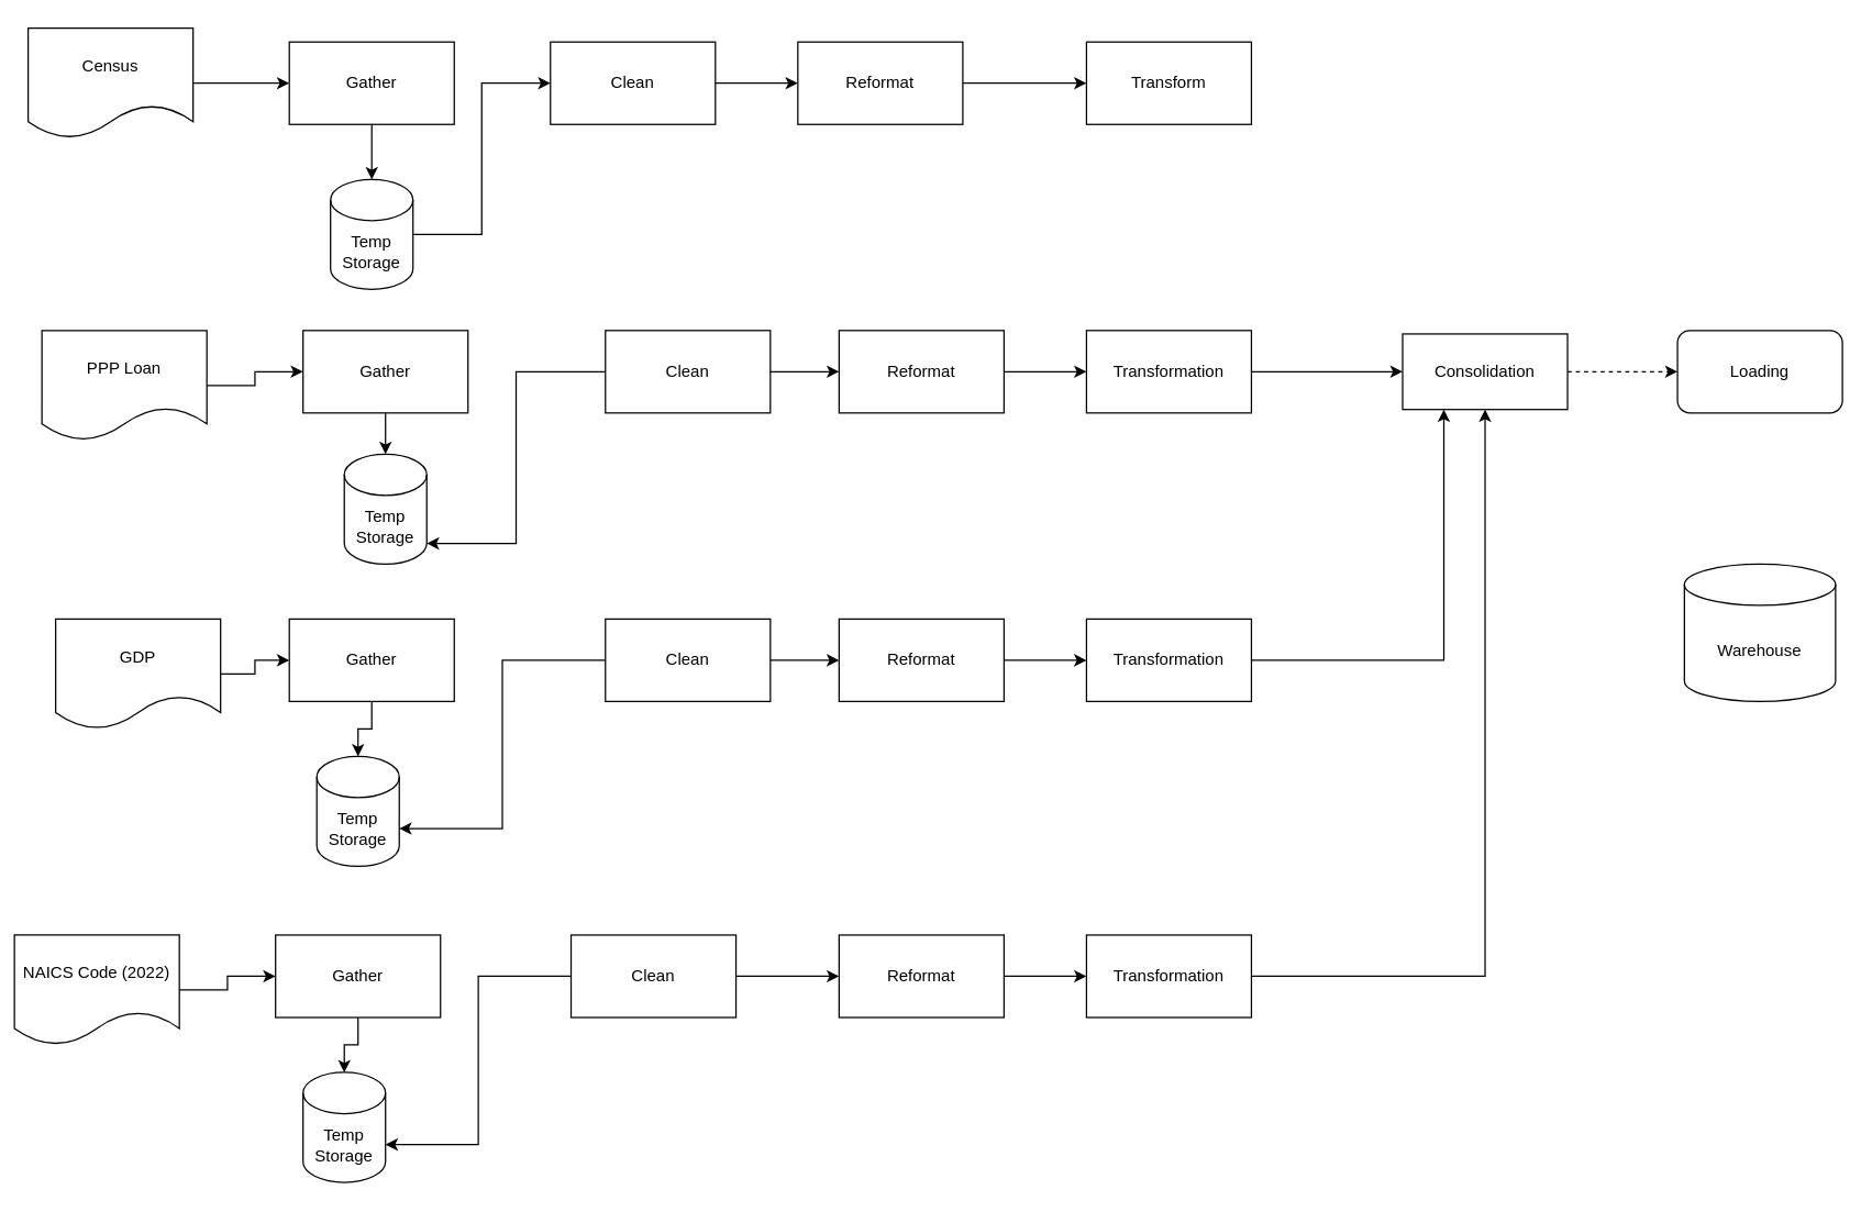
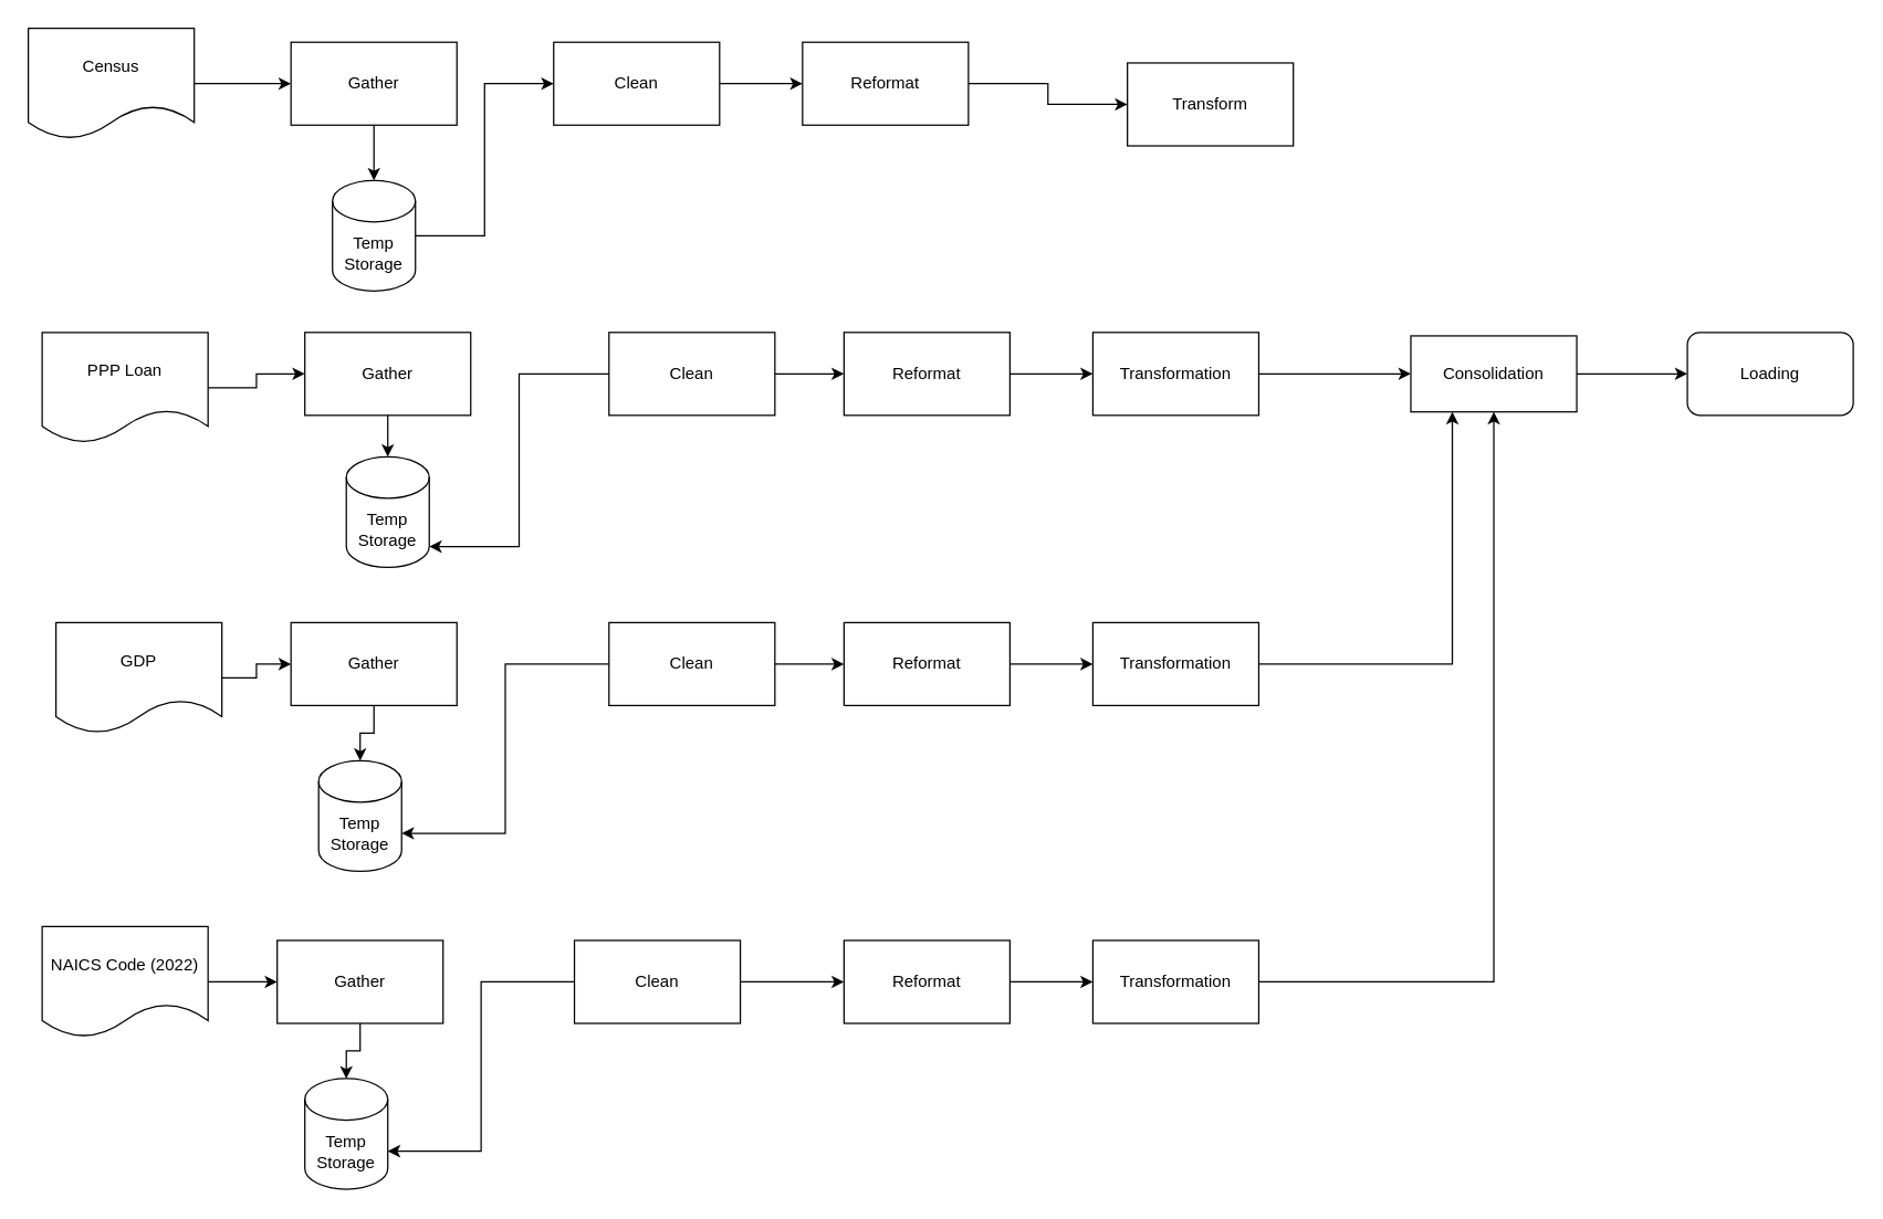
- <mxCell id="49" value="Transform" style="rounded=0;whiteSpace=wrap;html=1;" parent="1" vertex="1"><mxGeometry x="790" y="30" width="120" height="60" as="geometry" /></mxCell>
+ <mxCell id="49" value="Transform" style="rounded=0;whiteSpace=wrap;html=1;" parent="1" vertex="1"><mxGeometry x="815" y="45" width="120" height="60" as="geometry" /></mxCell>
- <mxCell id="39" value="" style="edgeStyle=orthogonalEdgeStyle;rounded=0;orthogonalLoop=1;jettySize=auto;html=1;dashed=1;" parent="1" source="40" target="50" edge="1"><mxGeometry relative="1" as="geometry" /></mxCell>
+ <mxCell id="39" value="" style="edgeStyle=orthogonalEdgeStyle;rounded=0;orthogonalLoop=1;jettySize=auto;html=1;" parent="1" source="40" target="50" edge="1"><mxGeometry relative="1" as="geometry" /></mxCell>
- <mxCell id="51" value="Warehouse" style="shape=cylinder3;whiteSpace=wrap;html=1;boundedLbl=1;backgroundOutline=1;size=15;" parent="1" vertex="1"><mxGeometry x="1225" y="410" width="110" height="100" as="geometry" /></mxCell>
- <mxCell id="7" value="NAICS Code (2022)" style="shape=document;whiteSpace=wrap;html=1;boundedLbl=1;" parent="1" vertex="1"><mxGeometry x="10" y="680" width="120" height="80" as="geometry" /></mxCell>
+ <mxCell id="7" value="NAICS Code (2022)" style="shape=document;whiteSpace=wrap;html=1;boundedLbl=1;" parent="1" vertex="1"><mxGeometry x="30" y="670" width="120" height="80" as="geometry" /></mxCell>
